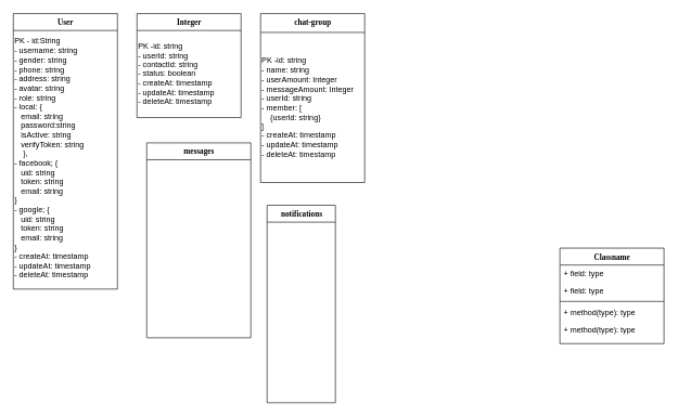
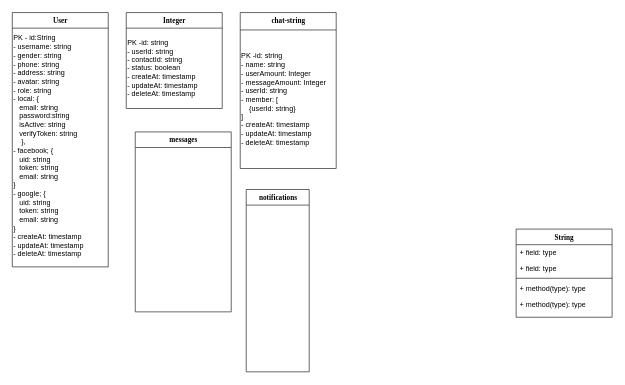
- <mxCell id="6" value="chat-group" style="swimlane;html=1;fontStyle=1;align=center;verticalAlign=top;childLayout=stackLayout;horizontal=1;startSize=29;horizontalStack=0;resizeParent=1;resizeLast=0;collapsible=1;marginBottom=0;swimlaneFillColor=#ffffff;rounded=0;shadow=0;comic=0;labelBackgroundColor=none;strokeColor=#000000;strokeWidth=1;fillColor=none;fontFamily=Verdana;fontSize=12;fontColor=#000000;" parent="1" vertex="1"><mxGeometry x="400" y="20" width="160" height="260" as="geometry" /></mxCell>
+ <mxCell id="6" value="chat-string" style="swimlane;html=1;fontStyle=1;align=center;verticalAlign=top;childLayout=stackLayout;horizontal=1;startSize=29;horizontalStack=0;resizeParent=1;resizeLast=0;collapsible=1;marginBottom=0;swimlaneFillColor=#ffffff;rounded=0;shadow=0;comic=0;labelBackgroundColor=none;strokeColor=#000000;strokeWidth=1;fillColor=none;fontFamily=Verdana;fontSize=12;fontColor=#000000;" parent="1" vertex="1"><mxGeometry x="400" y="20" width="160" height="260" as="geometry" /></mxCell>
- <mxCell id="10" value="Classname" style="swimlane;html=1;fontStyle=1;align=center;verticalAlign=top;childLayout=stackLayout;horizontal=1;startSize=26;horizontalStack=0;resizeParent=1;resizeLast=0;collapsible=1;marginBottom=0;swimlaneFillColor=#ffffff;rounded=0;shadow=0;comic=0;labelBackgroundColor=none;strokeColor=#000000;strokeWidth=1;fillColor=none;fontFamily=Verdana;fontSize=12;fontColor=#000000;" parent="1" vertex="1"><mxGeometry x="860" y="381" width="160" height="147" as="geometry" /></mxCell>
+ <mxCell id="10" value="String" style="swimlane;html=1;fontStyle=1;align=center;verticalAlign=top;childLayout=stackLayout;horizontal=1;startSize=26;horizontalStack=0;resizeParent=1;resizeLast=0;collapsible=1;marginBottom=0;swimlaneFillColor=#ffffff;rounded=0;shadow=0;comic=0;labelBackgroundColor=none;strokeColor=#000000;strokeWidth=1;fillColor=none;fontFamily=Verdana;fontSize=12;fontColor=#000000;" parent="1" vertex="1"><mxGeometry x="860" y="381" width="160" height="147" as="geometry" /></mxCell>
